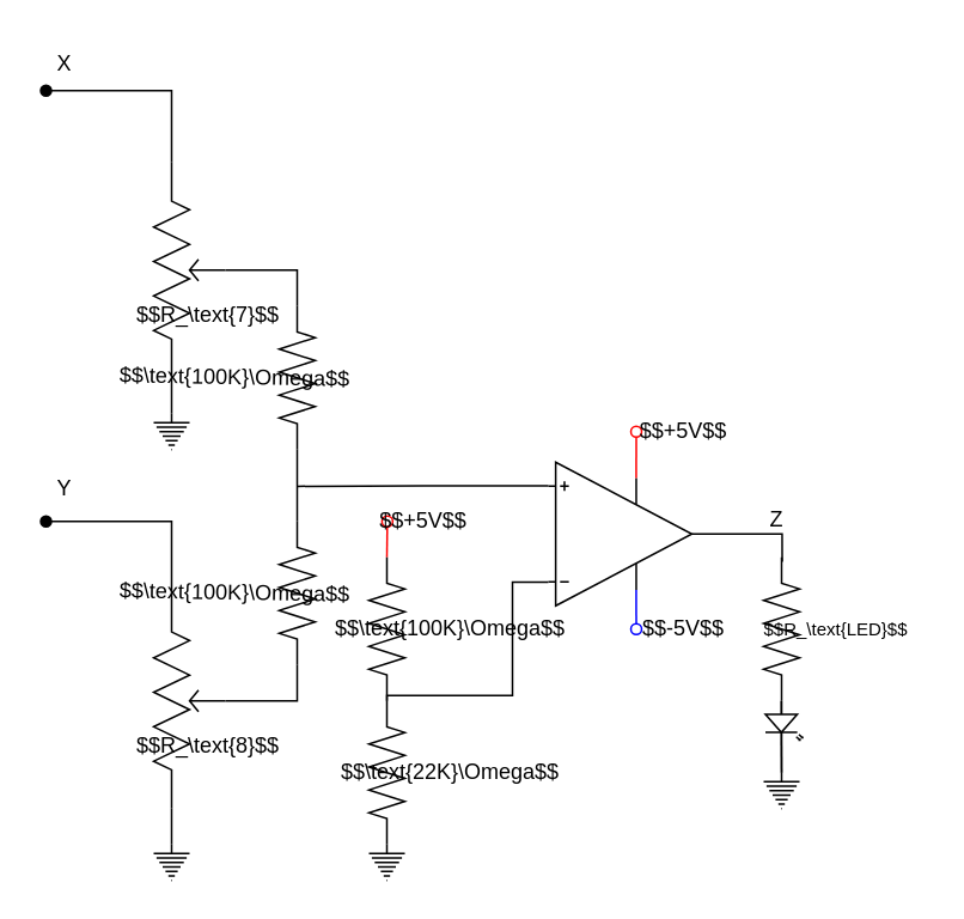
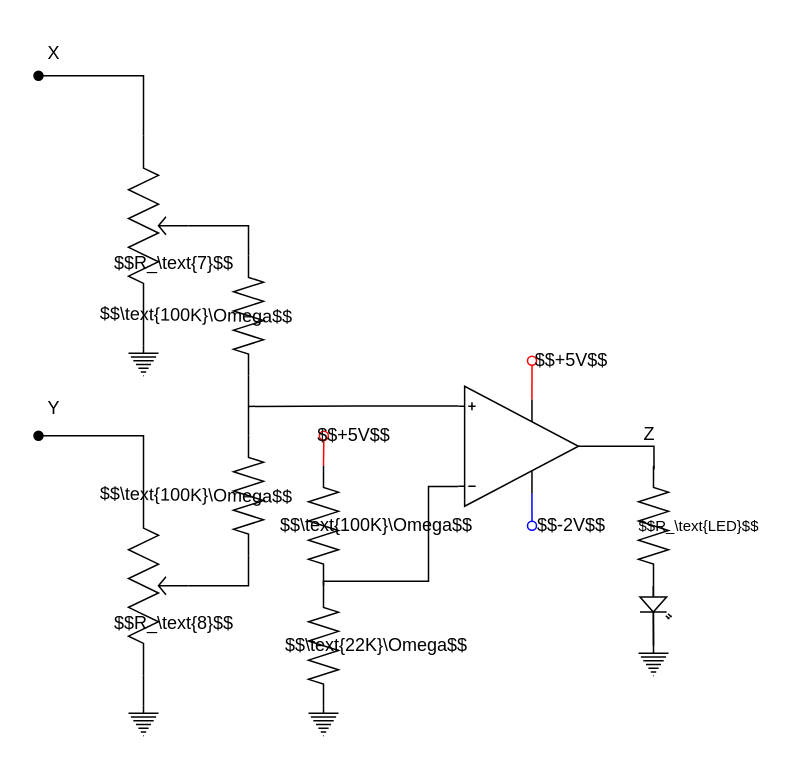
- <mxCell id="27" value="$$-5V$$" style="text;html=1;align=center;verticalAlign=middle;resizable=0;points=[];autosize=1;strokeColor=none;fillColor=none;" parent="1" vertex="1"><mxGeometry x="345" y="335" width="70" height="30" as="geometry" /></mxCell>
+ <mxCell id="27" value="$$-2V$$" style="text;html=1;align=center;verticalAlign=middle;resizable=0;points=[];autosize=1;strokeColor=none;fillColor=none;" parent="1" vertex="1"><mxGeometry x="345" y="335" width="70" height="30" as="geometry" /></mxCell>
